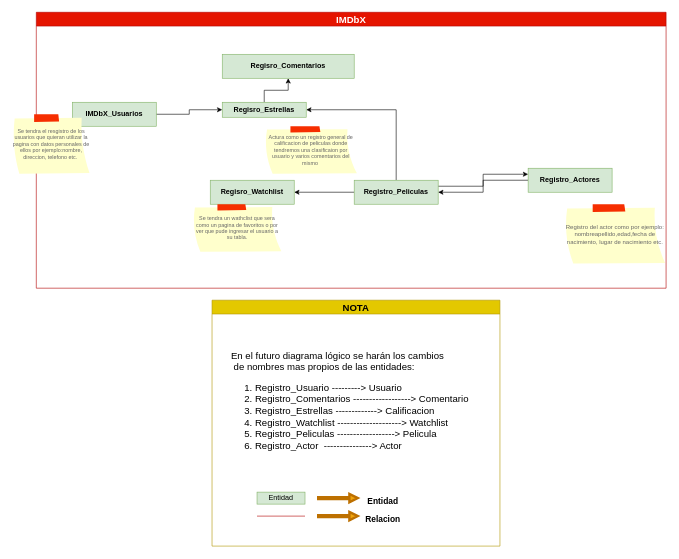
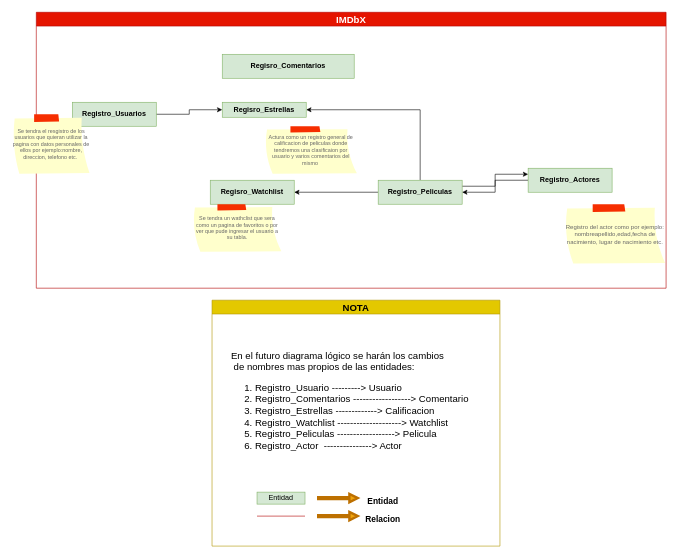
- <mxCell id="20" style="edgeStyle=orthogonalEdgeStyle;rounded=0;orthogonalLoop=1;jettySize=auto;html=1;exitX=0.5;exitY=0;exitDx=0;exitDy=0;entryX=0.5;entryY=1;entryDx=0;entryDy=0;" parent="10" source="21" target="23" edge="1"><mxGeometry relative="1" as="geometry" /></mxCell>
- <mxCell id="12" value="&lt;font style=&quot;vertical-align: inherit;&quot;&gt;&lt;font style=&quot;vertical-align: inherit;&quot;&gt;&lt;font style=&quot;vertical-align: inherit;&quot;&gt;&lt;font style=&quot;vertical-align: inherit;&quot;&gt;IMDbX_Usuarios&lt;br&gt;&lt;/font&gt;&lt;/font&gt;&lt;/font&gt;&lt;/font&gt;" style="rounded=0;whiteSpace=wrap;html=1;fillColor=#d5e8d4;strokeColor=#82b366;fontStyle=1;fontColor=#000000;" parent="10" vertex="1"><mxGeometry x="60" y="150" width="140" height="40" as="geometry" /></mxCell>
+ <mxCell id="12" value="&lt;font style=&quot;vertical-align: inherit;&quot;&gt;&lt;font style=&quot;vertical-align: inherit;&quot;&gt;&lt;font style=&quot;vertical-align: inherit;&quot;&gt;&lt;font style=&quot;vertical-align: inherit;&quot;&gt;Registro_Usuarios&lt;br&gt;&lt;/font&gt;&lt;/font&gt;&lt;/font&gt;&lt;/font&gt;" style="rounded=0;whiteSpace=wrap;html=1;fillColor=#d5e8d4;strokeColor=#82b366;fontStyle=1;fontColor=#000000;" parent="10" vertex="1"><mxGeometry x="60" y="150" width="140" height="40" as="geometry" /></mxCell>
- <mxCell id="16" value="&lt;font style=&quot;vertical-align: inherit;&quot;&gt;&lt;font style=&quot;vertical-align: inherit;&quot;&gt;&lt;font style=&quot;vertical-align: inherit;&quot;&gt;&lt;font style=&quot;vertical-align: inherit;&quot;&gt;Registro_Peliculas&lt;br&gt;&lt;/font&gt;&lt;/font&gt;&lt;/font&gt;&lt;/font&gt;" style="rounded=0;whiteSpace=wrap;html=1;fillColor=#d5e8d4;strokeColor=#82b366;fontColor=#000000;fontStyle=1" parent="10" vertex="1"><mxGeometry x="530" y="280" width="140" height="40" as="geometry" /></mxCell>
+ <mxCell id="16" value="&lt;font style=&quot;vertical-align: inherit;&quot;&gt;&lt;font style=&quot;vertical-align: inherit;&quot;&gt;&lt;font style=&quot;vertical-align: inherit;&quot;&gt;&lt;font style=&quot;vertical-align: inherit;&quot;&gt;Registro_Peliculas&lt;br&gt;&lt;/font&gt;&lt;/font&gt;&lt;/font&gt;&lt;/font&gt;" style="rounded=0;whiteSpace=wrap;html=1;fillColor=#d5e8d4;strokeColor=#82b366;fontColor=#000000;fontStyle=1" parent="10" vertex="1"><mxGeometry x="570" y="280" width="140" height="40" as="geometry" /></mxCell>
